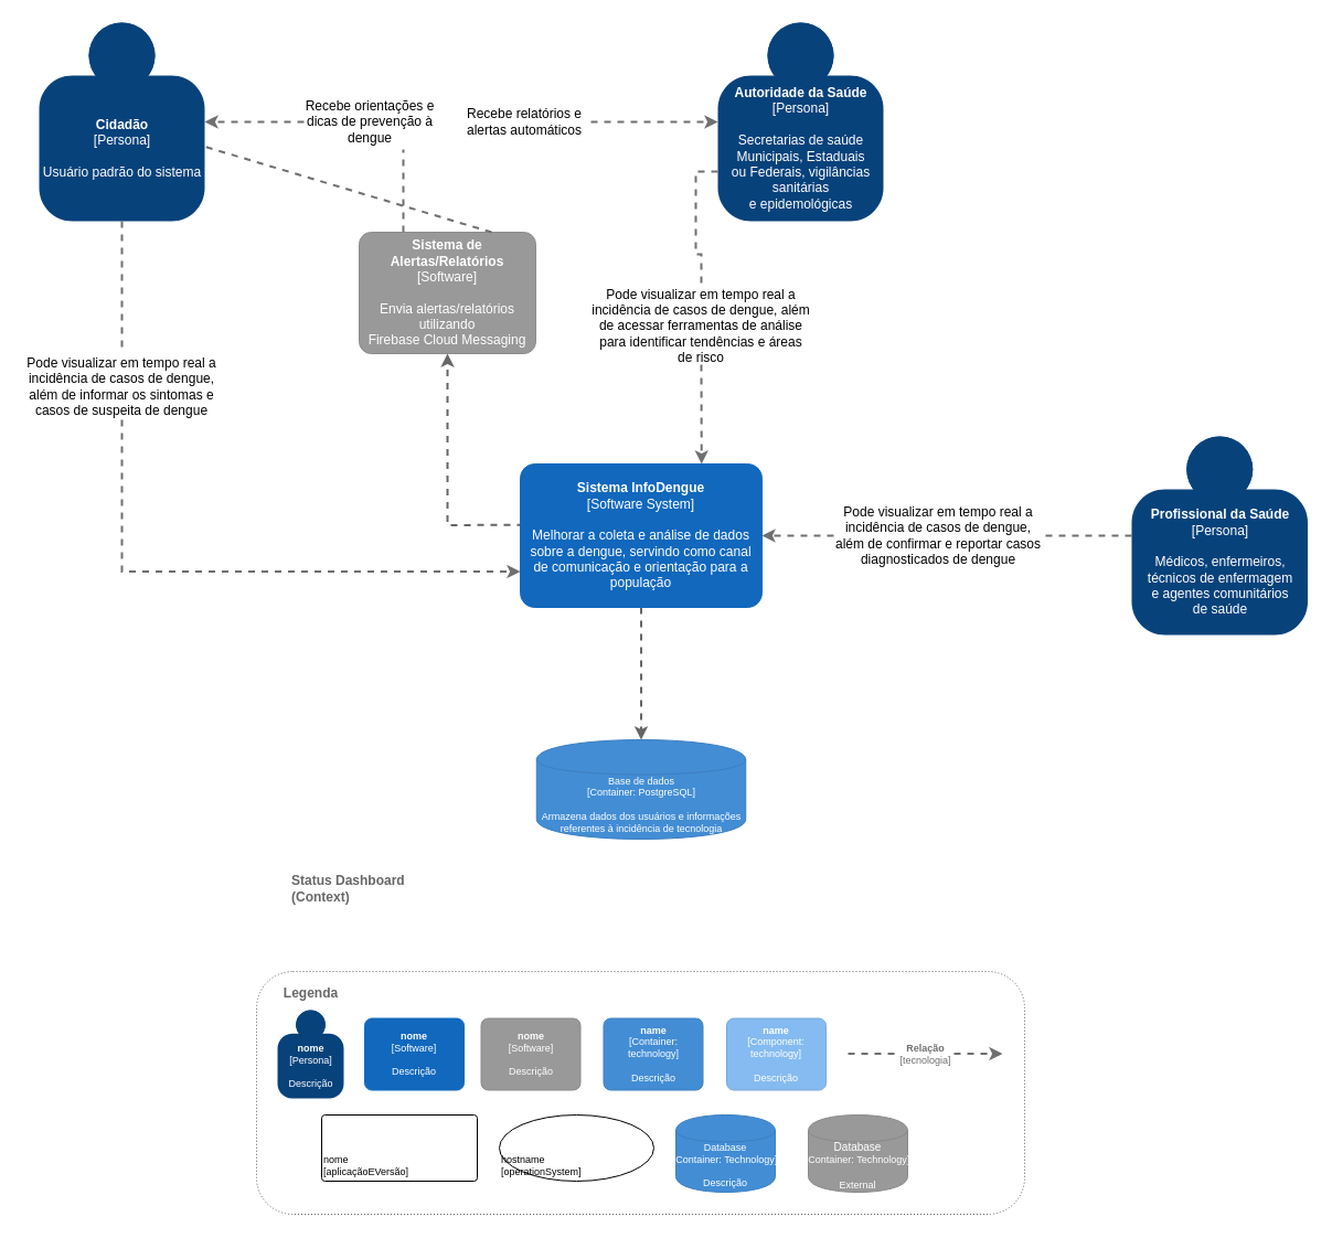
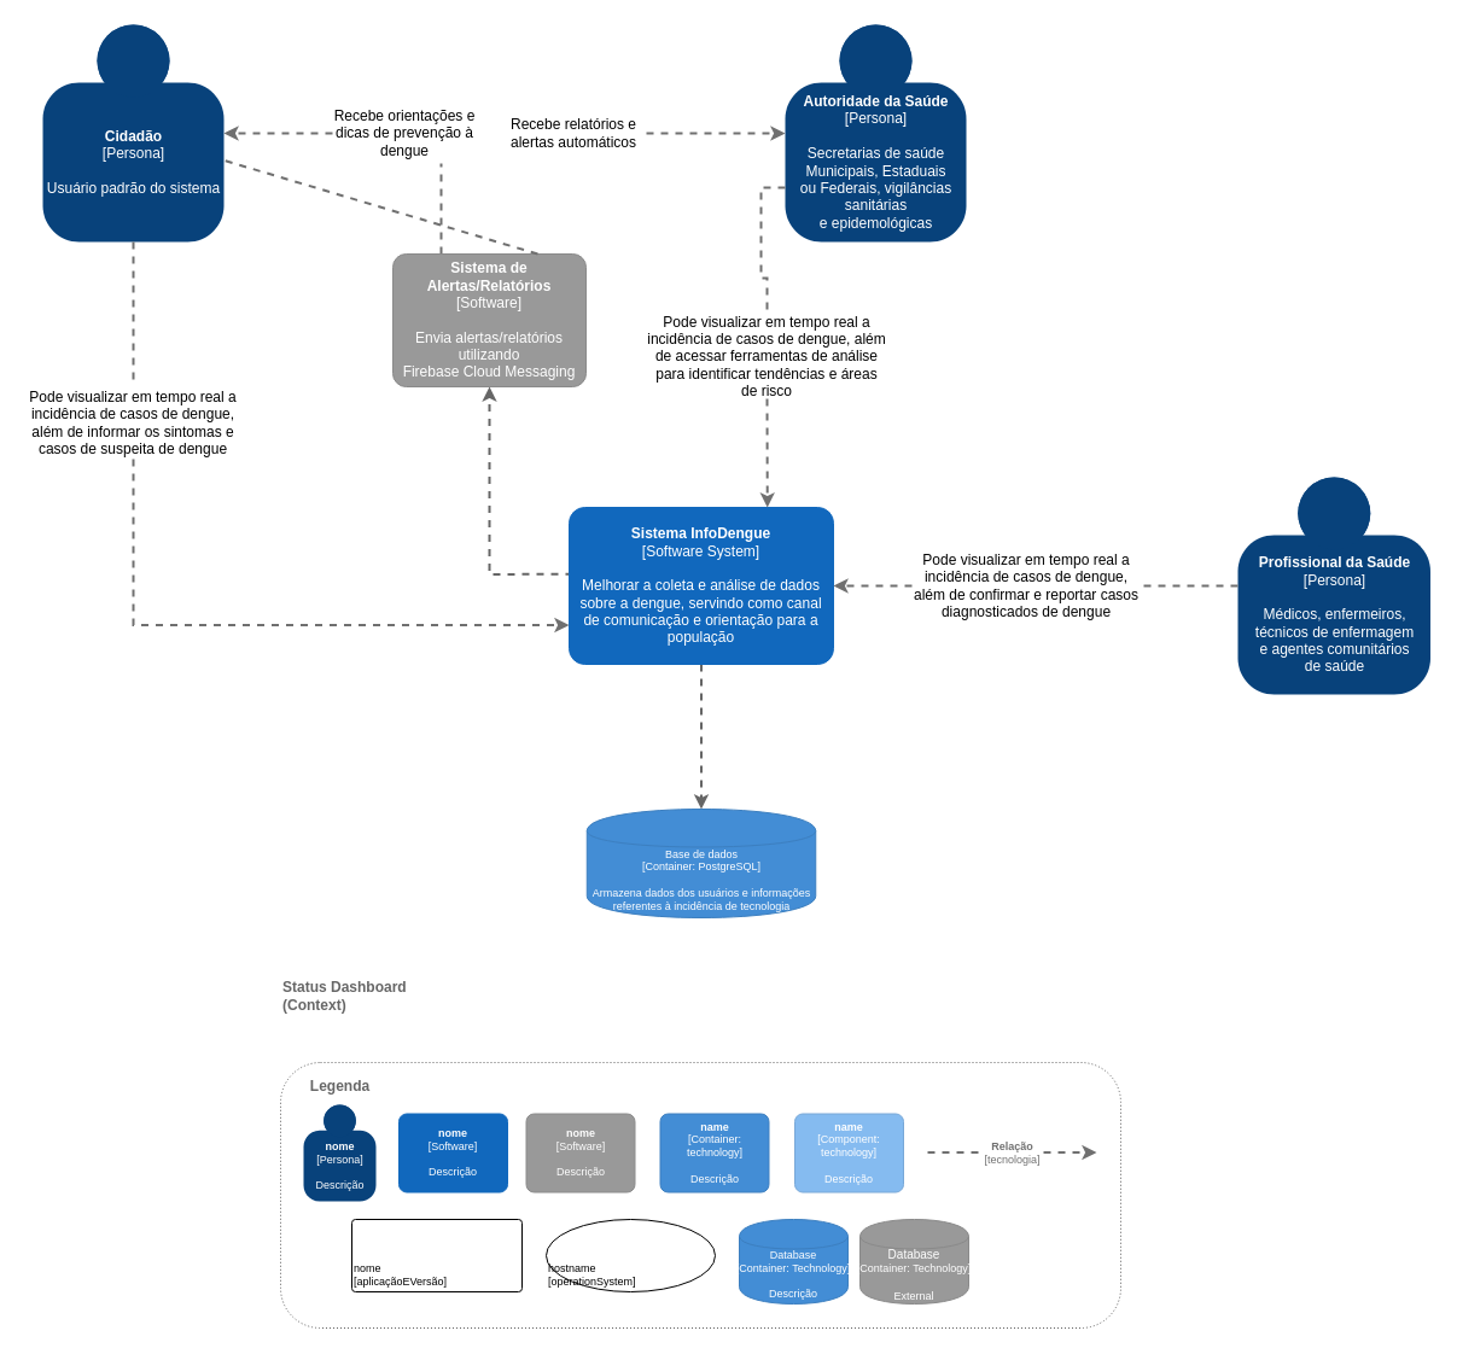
- <mxCell id="5" value="&lt;b&gt;Status Dashboard&lt;br&gt;(Context)&lt;/b&gt;" style="text;html=1;align=left;verticalAlign=middle;resizable=0;points=[];autosize=1;fontColor=#666666;" vertex="1" parent="1"><mxGeometry x="262" y="790" width="120" height="30" as="geometry" /></mxCell>
+ <mxCell id="5" value="&lt;b&gt;Status Dashboard&lt;br&gt;(Context)&lt;/b&gt;" style="text;html=1;align=left;verticalAlign=middle;resizable=0;points=[];autosize=1;fontColor=#666666;" vertex="1" parent="1"><mxGeometry x="232" y="810" width="120" height="30" as="geometry" /></mxCell>
- <mxCell id="20" value="Database&lt;div style=&quot;font-size: 9px;&quot;&gt;[Container:&amp;nbsp;Technology]&lt;/div&gt;&lt;br style=&quot;font-size: 9px;&quot;&gt;&lt;div style=&quot;font-size: 9px;&quot;&gt;External&lt;/div&gt;" style="shape=cylinder;whiteSpace=wrap;html=1;boundedLbl=1;rounded=1;labelBackgroundColor=none;fillColor=#999999;fontSize=10;fontColor=#ffffff;align=center;strokeColor=#8A8A8A;metaEdit=1;points=[[0.5,0,0],[1,0.25,0],[1,0.5,0],[1,0.75,0],[0.5,1,0],[0,0.75,0],[0,0.5,0],[0,0.25,0]];metaData={&quot;c4Type&quot;:{&quot;editable&quot;:false}};arcSize=10;" vertex="1" parent="9"><mxGeometry x="500" y="130" width="90" height="70" as="geometry" /></mxCell>
+ <mxCell id="20" value="Database&lt;div style=&quot;font-size: 9px;&quot;&gt;[Container:&amp;nbsp;Technology]&lt;/div&gt;&lt;br style=&quot;font-size: 9px;&quot;&gt;&lt;div style=&quot;font-size: 9px;&quot;&gt;External&lt;/div&gt;" style="shape=cylinder;whiteSpace=wrap;html=1;boundedLbl=1;rounded=1;labelBackgroundColor=none;fillColor=#999999;fontSize=10;fontColor=#ffffff;align=center;strokeColor=#8A8A8A;metaEdit=1;points=[[0.5,0,0],[1,0.25,0],[1,0.5,0],[1,0.75,0],[0.5,1,0],[0,0.75,0],[0,0.5,0],[0,0.25,0]];metaData={&quot;c4Type&quot;:{&quot;editable&quot;:false}};arcSize=10;" vertex="1" parent="9"><mxGeometry x="480" y="130" width="90" height="70" as="geometry" /></mxCell>
